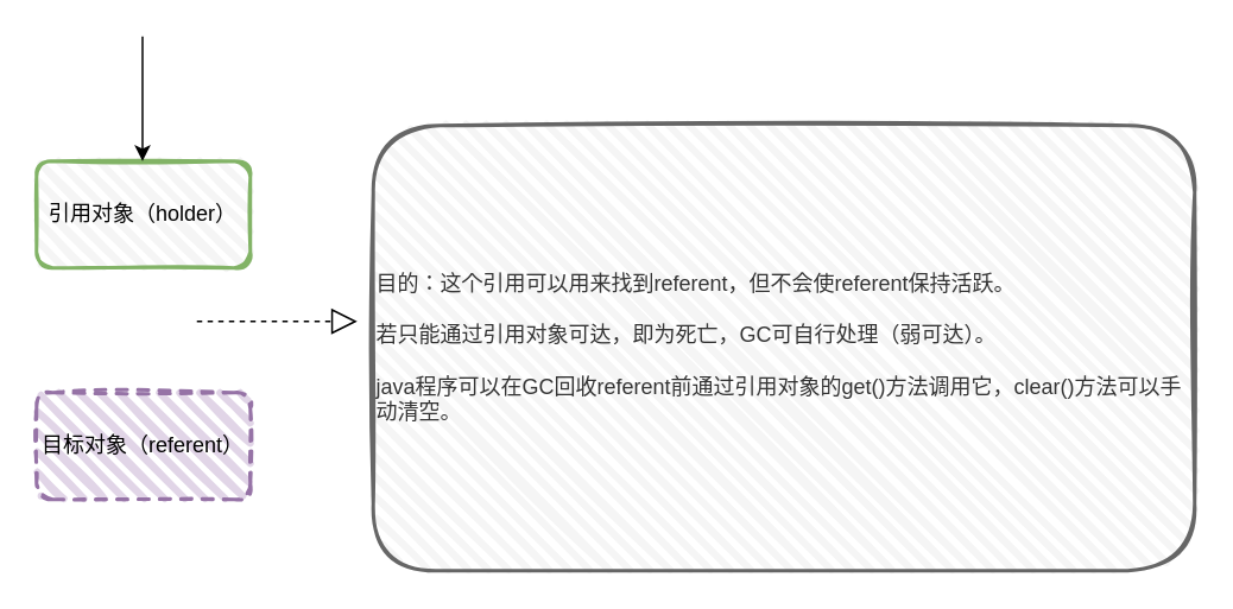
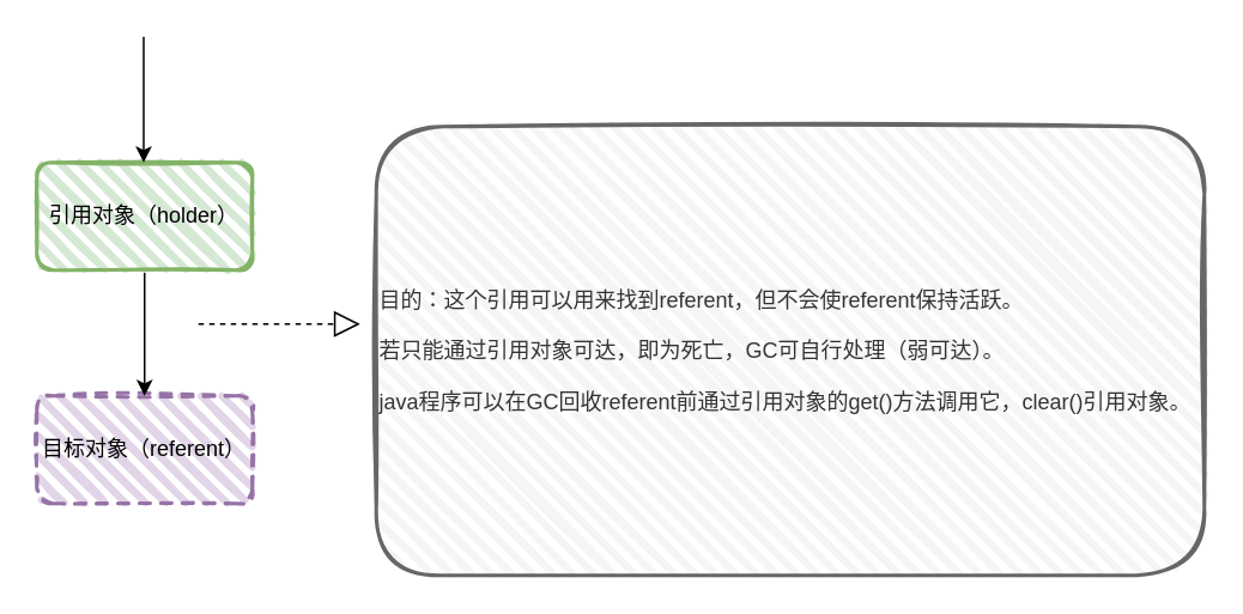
- <mxCell id="4" value="引用对象（holder）" style="rounded=1;whiteSpace=wrap;html=1;strokeWidth=2;fillWeight=4;hachureGap=8;hachureAngle=45;fillColor=#f5f5f5;sketch=1;strokeColor=#82b366;" parent="1" vertex="1"><mxGeometry x="20" y="90" width="120" height="60" as="geometry" /></mxCell>
+ <mxCell id="4" value="引用对象（holder）" style="rounded=1;whiteSpace=wrap;html=1;strokeWidth=2;fillWeight=4;hachureGap=8;hachureAngle=45;fillColor=#d5e8d4;sketch=1;strokeColor=#82b366;" parent="1" vertex="1"><mxGeometry x="20" y="90" width="120" height="60" as="geometry" /></mxCell>
+ <mxCell id="3" value="" style="edgeStyle=orthogonalEdgeStyle;rounded=0;orthogonalLoop=1;jettySize=auto;html=1;" parent="1" source="4" target="2" edge="1"><mxGeometry relative="1" as="geometry" /></mxCell>
- <mxCell id="7" value="目的：这个引用可以用来找到referent，但不会使referent保持活跃。&lt;br&gt;&lt;br&gt;若只能通过引用对象可达，即为死亡，GC可自行处理（弱可达）。&lt;br&gt;&lt;br&gt;java程序可以在GC回收referent前通过引用对象的get()方法调用它，clear()方法可以手动清空。&lt;br&gt;&lt;div style=&quot;&quot;&gt;&lt;/div&gt;" style="rounded=1;whiteSpace=wrap;html=1;strokeWidth=2;fillWeight=4;hachureGap=8;hachureAngle=45;fillColor=#f5f5f5;sketch=1;fontColor=#333333;strokeColor=#666666;align=left;" parent="1" vertex="1"><mxGeometry x="209" y="70" width="461" height="250" as="geometry" /></mxCell>
+ <mxCell id="7" value="目的：这个引用可以用来找到referent，但不会使referent保持活跃。&lt;br&gt;&lt;br&gt;若只能通过引用对象可达，即为死亡，GC可自行处理（弱可达）。&lt;br&gt;&lt;br&gt;java程序可以在GC回收referent前通过引用对象的get()方法调用它，clear()引用对象。&lt;br&gt;&lt;div style=&quot;&quot;&gt;&lt;/div&gt;" style="rounded=1;whiteSpace=wrap;html=1;strokeWidth=2;fillWeight=4;hachureGap=8;hachureAngle=45;fillColor=#f5f5f5;sketch=1;fontColor=#333333;strokeColor=#666666;align=left;" parent="1" vertex="1"><mxGeometry x="209" y="70" width="461" height="250" as="geometry" /></mxCell>
